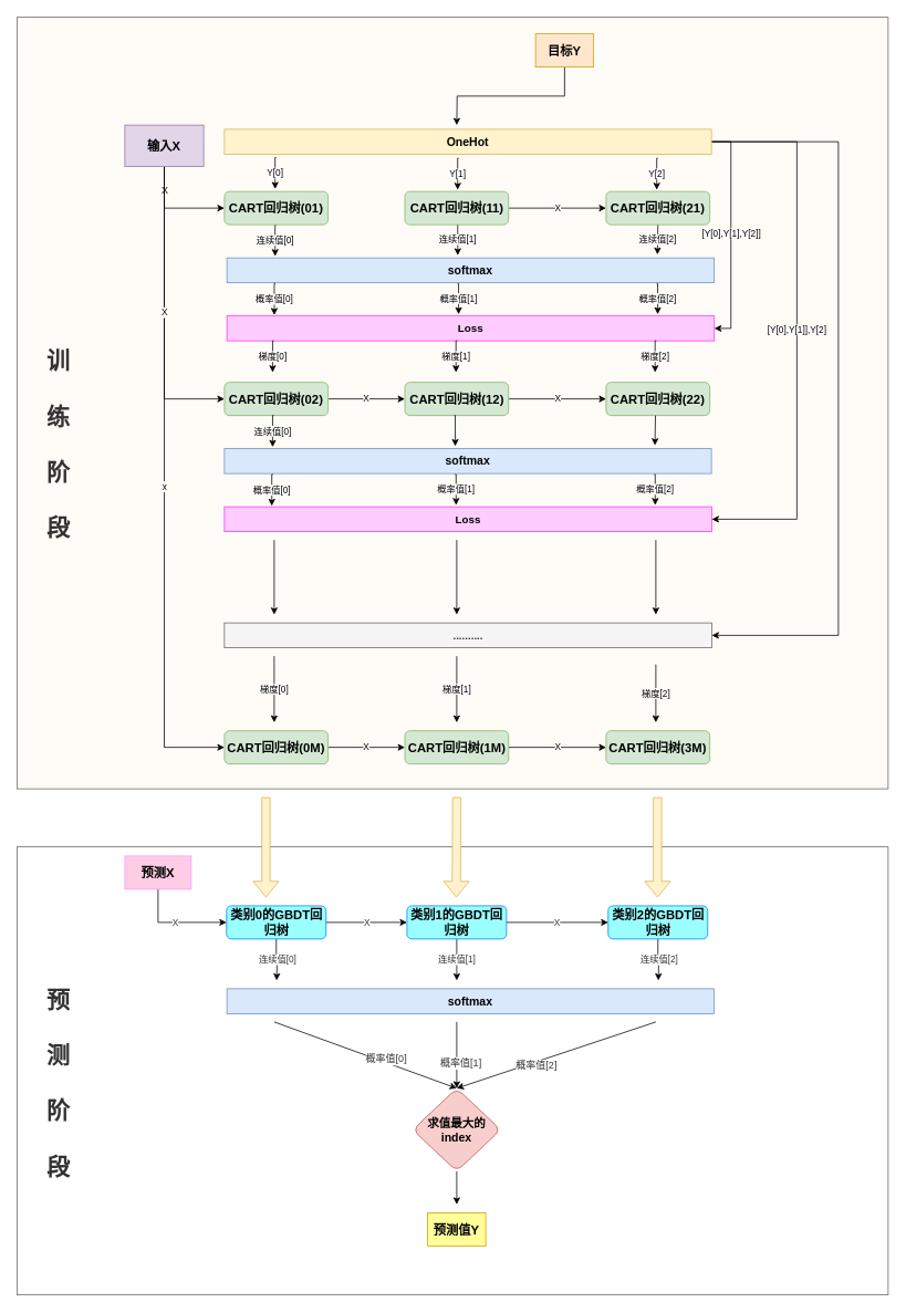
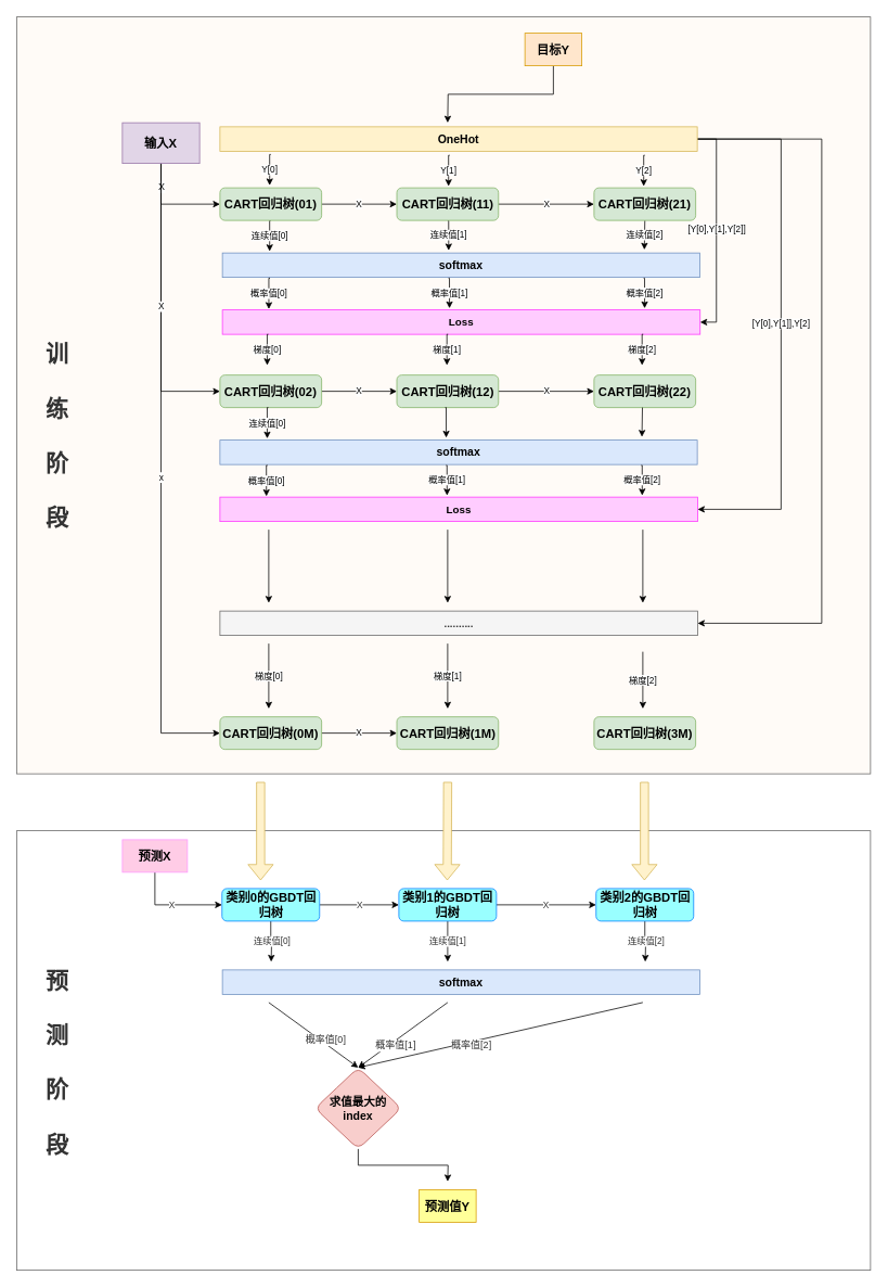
+ <mxCell id="10" value="X" style="edgeStyle=orthogonalEdgeStyle;rounded=0;orthogonalLoop=1;jettySize=auto;html=1;exitX=1;exitY=0.5;exitDx=0;exitDy=0;entryX=0;entryY=0.5;entryDx=0;entryDy=0;" edge="1" parent="1" source="11" target="16"><mxGeometry relative="1" as="geometry" /></mxCell>
- <mxCell id="53" value="X" style="edgeStyle=orthogonalEdgeStyle;rounded=0;orthogonalLoop=1;jettySize=auto;html=1;exitX=1;exitY=0.5;exitDx=0;exitDy=0;" edge="1" parent="1" source="54" target="55"><mxGeometry relative="1" as="geometry" /></mxCell>
- <mxCell id="75" value="&lt;b&gt;&lt;font style=&quot;font-size: 14px&quot;&gt;求值最大的index&lt;/font&gt;&lt;/b&gt;" style="rhombus;whiteSpace=wrap;html=1;rounded=1;strokeColor=#b85450;strokeWidth=1;fillColor=#f8cecc;" vertex="1" parent="1"><mxGeometry x="497" y="1311" width="106" height="100" as="geometry" /></mxCell>
+ <mxCell id="75" value="&lt;b&gt;&lt;font style=&quot;font-size: 14px&quot;&gt;求值最大的index&lt;/font&gt;&lt;/b&gt;" style="rhombus;whiteSpace=wrap;html=1;rounded=1;strokeColor=#b85450;strokeWidth=1;fillColor=#f8cecc;" vertex="1" parent="1"><mxGeometry x="387" y="1311" width="106" height="100" as="geometry" /></mxCell>
